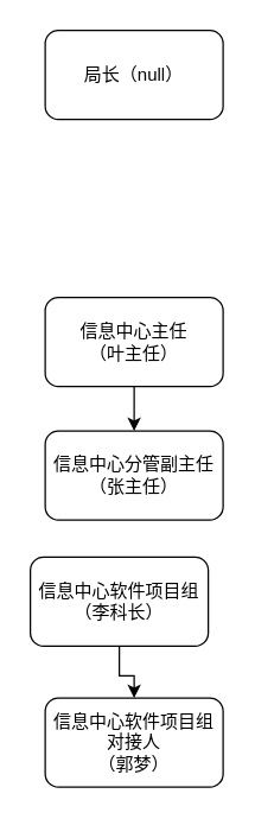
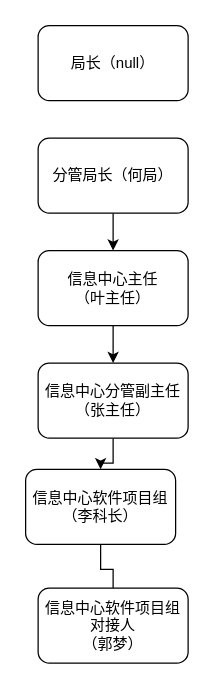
+ <mxCell id="4" value="分管局长（何局）" style="rounded=1;whiteSpace=wrap;html=1;" vertex="1" parent="1"><mxGeometry x="30" y="110" width="120" height="60" as="geometry" /></mxCell>
+ <mxCell id="3" value="" style="edgeStyle=orthogonalEdgeStyle;rounded=0;orthogonalLoop=1;jettySize=auto;html=1;" edge="1" parent="1" source="4" target="6"><mxGeometry relative="1" as="geometry" /></mxCell>
+ <mxCell id="7" value="" style="edgeStyle=orthogonalEdgeStyle;rounded=0;orthogonalLoop=1;jettySize=auto;html=1;" edge="1" parent="1" source="8" target="10"><mxGeometry relative="1" as="geometry" /></mxCell>
- <mxCell id="9" value="" style="edgeStyle=orthogonalEdgeStyle;rounded=0;orthogonalLoop=1;jettySize=auto;html=1;" edge="1" parent="1" source="10" target="11"><mxGeometry relative="1" as="geometry" /></mxCell>
+ <mxCell id="9" value="" style="edgeStyle=orthogonalEdgeStyle;rounded=0;orthogonalLoop=1;jettySize=auto;html=1;endArrow=none;" edge="1" parent="1" source="10" target="11"><mxGeometry relative="1" as="geometry" /></mxCell>
